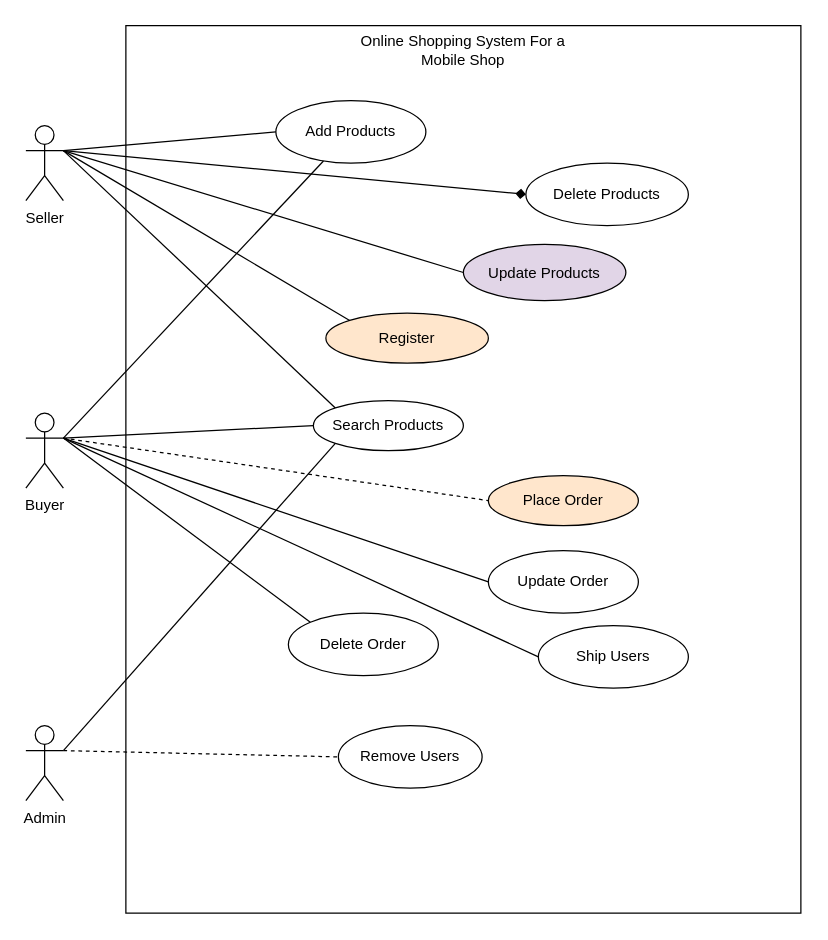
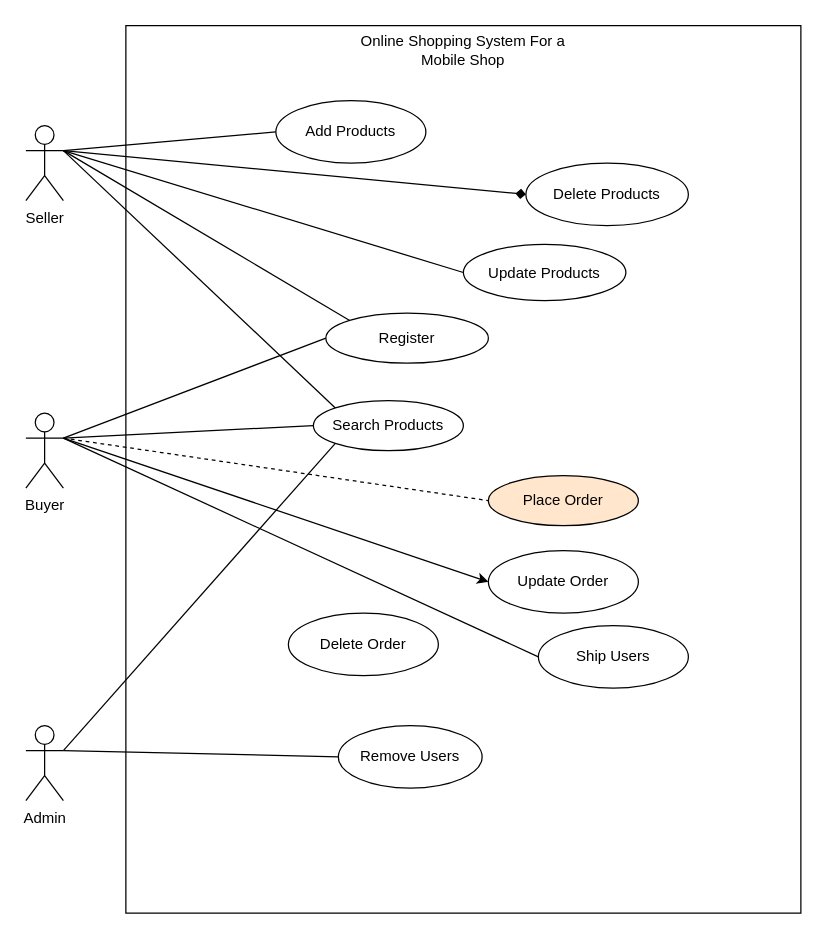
- <mxCell id="9" value="Update Products" style="ellipse;whiteSpace=wrap;html=1;fillColor=#e1d5e7;" vertex="1" parent="1"><mxGeometry x="370" y="195" width="130" height="45" as="geometry" /></mxCell>
+ <mxCell id="9" value="Update Products" style="ellipse;whiteSpace=wrap;html=1;" vertex="1" parent="1"><mxGeometry x="370" y="195" width="130" height="45" as="geometry" /></mxCell>
- <mxCell id="16" value="" style="endArrow=none;html=1;exitX=1;exitY=0.333;exitDx=0;exitDy=0;exitPerimeter=0;" edge="1" parent="1" source="4" target="7"><mxGeometry width="50" height="50" relative="1" as="geometry"><mxPoint x="140" y="370" as="sourcePoint" /><mxPoint x="190" y="320" as="targetPoint" /></mxGeometry></mxCell>
+ <mxCell id="16" value="" style="endArrow=none;html=1;entryX=0;entryY=0.5;entryDx=0;entryDy=0;exitX=1;exitY=0.333;exitDx=0;exitDy=0;exitPerimeter=0;" edge="1" parent="1" source="4" target="6"><mxGeometry width="50" height="50" relative="1" as="geometry"><mxPoint x="140" y="370" as="sourcePoint" /><mxPoint x="190" y="320" as="targetPoint" /></mxGeometry></mxCell>
- <mxCell id="6" value="Register" style="ellipse;whiteSpace=wrap;html=1;fillColor=#ffe6cc;" vertex="1" parent="1"><mxGeometry x="260" y="250" width="130" height="40" as="geometry" /></mxCell>
+ <mxCell id="6" value="Register" style="ellipse;whiteSpace=wrap;html=1;" vertex="1" parent="1"><mxGeometry x="260" y="250" width="130" height="40" as="geometry" /></mxCell>
- <mxCell id="23" value="" style="endArrow=none;html=1;entryX=0;entryY=0;entryDx=0;entryDy=0;exitX=1;exitY=0.333;exitDx=0;exitDy=0;exitPerimeter=0;" edge="1" parent="1" source="4" target="22"><mxGeometry width="50" height="50" relative="1" as="geometry"><mxPoint x="110" y="480" as="sourcePoint" /><mxPoint x="160" y="430" as="targetPoint" /></mxGeometry></mxCell>
- <mxCell id="21" value="" style="endArrow=none;html=1;entryX=0;entryY=0.5;entryDx=0;entryDy=0;exitX=1;exitY=0.333;exitDx=0;exitDy=0;exitPerimeter=0;" edge="1" parent="1" source="4" target="20"><mxGeometry width="50" height="50" relative="1" as="geometry"><mxPoint x="120" y="470" as="sourcePoint" /><mxPoint x="170" y="420" as="targetPoint" /></mxGeometry></mxCell>
+ <mxCell id="21" value="" style="endArrow=classic;html=1;entryX=0;entryY=0.5;entryDx=0;entryDy=0;exitX=1;exitY=0.333;exitDx=0;exitDy=0;exitPerimeter=0;" edge="1" parent="1" source="4" target="20"><mxGeometry width="50" height="50" relative="1" as="geometry"><mxPoint x="120" y="470" as="sourcePoint" /><mxPoint x="170" y="420" as="targetPoint" /></mxGeometry></mxCell>
- <mxCell id="25" value="" style="endArrow=none;html=1;entryX=0;entryY=0.5;entryDx=0;entryDy=0;exitX=1;exitY=0.333;exitDx=0;exitDy=0;exitPerimeter=0;dashed=1;" edge="1" parent="1" source="3" target="24"><mxGeometry width="50" height="50" relative="1" as="geometry"><mxPoint x="130" y="640" as="sourcePoint" /><mxPoint x="180" y="590" as="targetPoint" /></mxGeometry></mxCell>
+ <mxCell id="25" value="" style="endArrow=none;html=1;entryX=0;entryY=0.5;entryDx=0;entryDy=0;exitX=1;exitY=0.333;exitDx=0;exitDy=0;exitPerimeter=0;" edge="1" parent="1" source="3" target="24"><mxGeometry width="50" height="50" relative="1" as="geometry"><mxPoint x="130" y="640" as="sourcePoint" /><mxPoint x="180" y="590" as="targetPoint" /></mxGeometry></mxCell>
